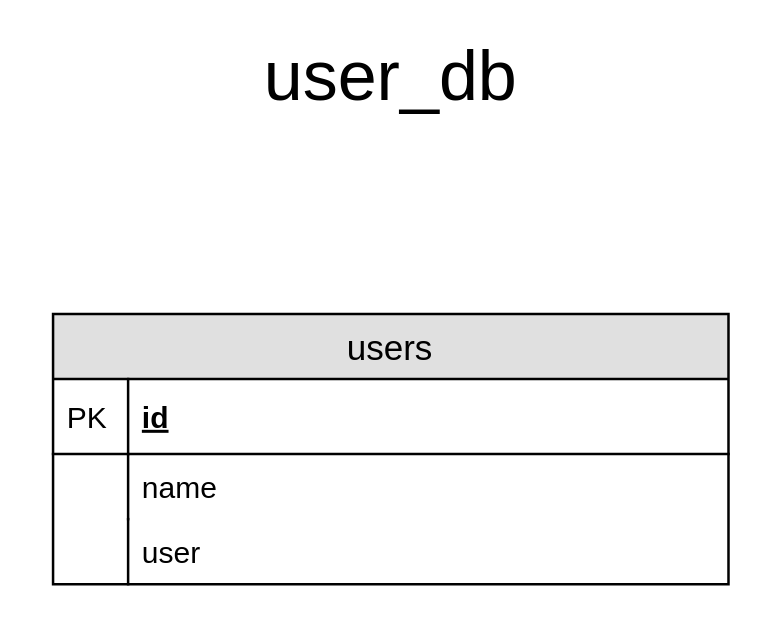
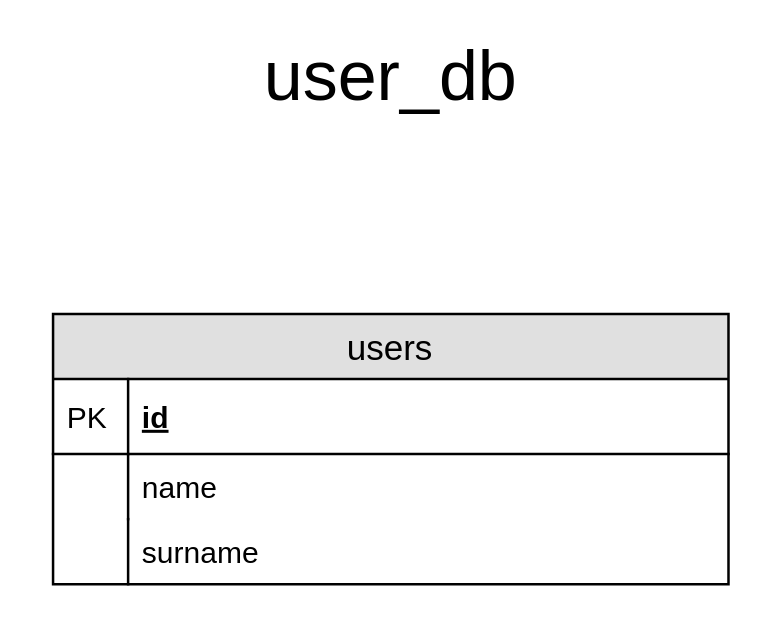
- <mxCell id="8" value="user" style="shape=partialRectangle;top=0;left=0;right=0;bottom=0;align=left;verticalAlign=top;fillColor=none;spacingLeft=34;spacingRight=4;overflow=hidden;rotatable=0;points=[[0,0.5],[1,0.5]];portConstraint=eastwest;dropTarget=0;fontSize=12;" vertex="1" parent="3"><mxGeometry y="82" width="270" height="26" as="geometry" /></mxCell>
+ <mxCell id="8" value="surname" style="shape=partialRectangle;top=0;left=0;right=0;bottom=0;align=left;verticalAlign=top;fillColor=none;spacingLeft=34;spacingRight=4;overflow=hidden;rotatable=0;points=[[0,0.5],[1,0.5]];portConstraint=eastwest;dropTarget=0;fontSize=12;" vertex="1" parent="3"><mxGeometry y="82" width="270" height="26" as="geometry" /></mxCell>
